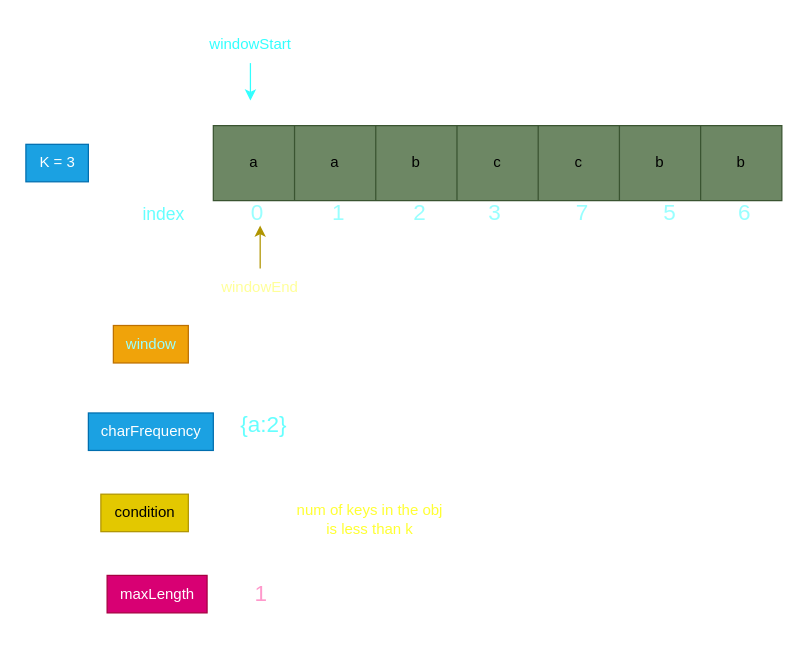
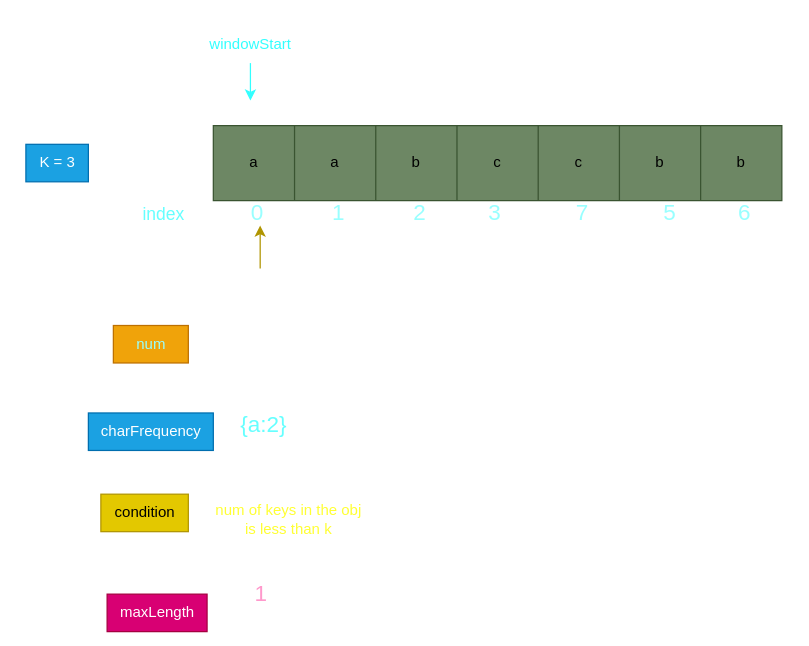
- <mxCell id="13" value="&lt;font color=&quot;#ffff99&quot;&gt;windowEnd&lt;/font&gt;" style="text;strokeColor=none;align=center;fillColor=none;html=1;verticalAlign=middle;whiteSpace=wrap;rounded=0;" vertex="1" parent="11"><mxGeometry y="40" width="55" height="20" as="geometry" /></mxCell>
- <mxCell id="18" value="&lt;font color=&quot;#99ffff&quot;&gt;window&lt;/font&gt;" style="text;html=1;align=center;verticalAlign=middle;resizable=0;points=[];autosize=1;strokeColor=#BD7000;fillColor=#f0a30a;fontColor=#000000;" vertex="1" parent="1"><mxGeometry x="90" y="260" width="60" height="30" as="geometry" /></mxCell>
+ <mxCell id="18" value="&lt;font color=&quot;#99ffff&quot;&gt;num&lt;/font&gt;" style="text;html=1;align=center;verticalAlign=middle;resizable=0;points=[];autosize=1;strokeColor=#BD7000;fillColor=#f0a30a;fontColor=#000000;" vertex="1" parent="1"><mxGeometry x="90" y="260" width="60" height="30" as="geometry" /></mxCell>
- <mxCell id="20" value="&lt;font color=&quot;#ffff33&quot;&gt;num of keys in the obj&lt;br&gt;is less than k&lt;/font&gt;" style="text;html=1;align=center;verticalAlign=middle;resizable=0;points=[];autosize=1;strokeColor=none;fillColor=none;" vertex="1" parent="1"><mxGeometry x="225" y="395" width="140" height="40" as="geometry" /></mxCell>
+ <mxCell id="20" value="&lt;font color=&quot;#ffff33&quot;&gt;num of keys in the obj&lt;br&gt;is less than k&lt;/font&gt;" style="text;html=1;align=center;verticalAlign=middle;resizable=0;points=[];autosize=1;strokeColor=none;fillColor=none;" vertex="1" parent="1"><mxGeometry x="160" y="395" width="140" height="40" as="geometry" /></mxCell>
- <mxCell id="32" value="maxLength" style="text;html=1;align=center;verticalAlign=middle;resizable=0;points=[];autosize=1;strokeColor=#A50040;fillColor=#d80073;fontColor=#ffffff;" vertex="1" parent="1"><mxGeometry x="85" y="460" width="80" height="30" as="geometry" /></mxCell>
+ <mxCell id="32" value="maxLength" style="text;html=1;align=center;verticalAlign=middle;resizable=0;points=[];autosize=1;strokeColor=#A50040;fillColor=#d80073;fontColor=#ffffff;" vertex="1" parent="1"><mxGeometry x="85" y="475" width="80" height="30" as="geometry" /></mxCell>
